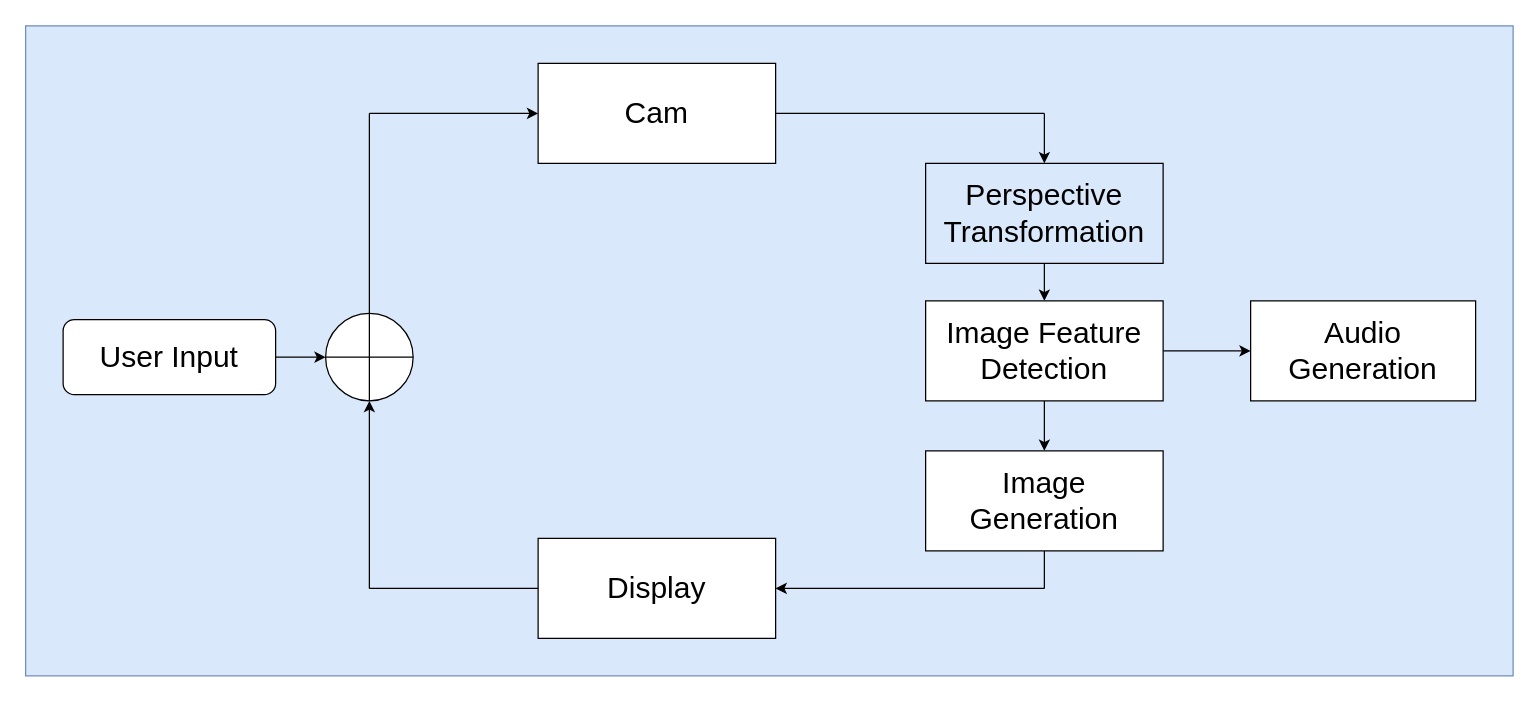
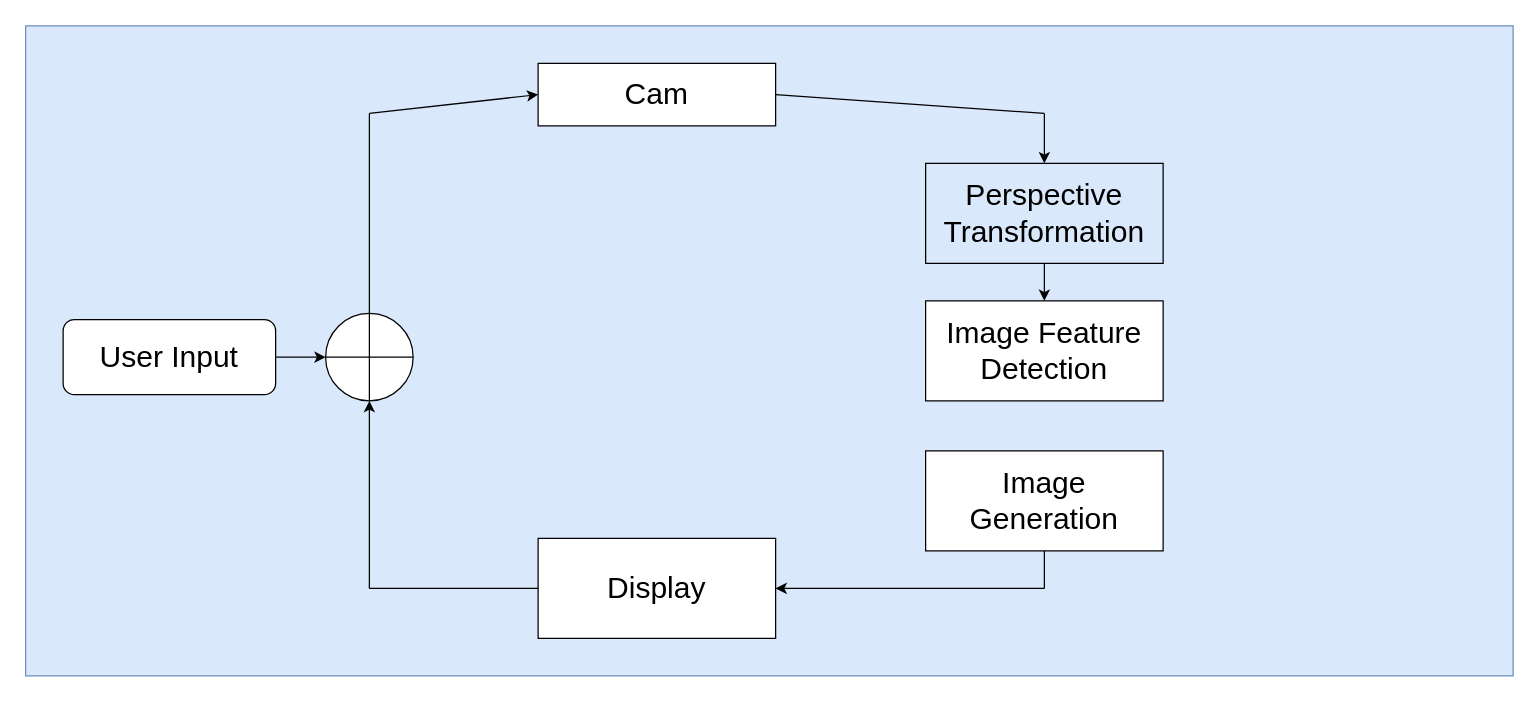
- <mxCell id="3" value="&lt;font style=&quot;font-size: 24px&quot;&gt;Cam&lt;/font&gt;" style="rounded=0;whiteSpace=wrap;html=1;" parent="1" vertex="1"><mxGeometry x="430" y="50" width="190" height="80" as="geometry" /></mxCell>
+ <mxCell id="3" value="&lt;font style=&quot;font-size: 24px&quot;&gt;Cam&lt;/font&gt;" style="rounded=0;whiteSpace=wrap;html=1;" parent="1" vertex="1"><mxGeometry x="430" y="50" width="190" height="50" as="geometry" /></mxCell>
- <mxCell id="20" value="" style="endArrow=classic;html=1;exitX=1;exitY=0.5;exitDx=0;exitDy=0;entryX=0;entryY=0.5;entryDx=0;entryDy=0;" parent="1" source="21" target="19" edge="1"><mxGeometry width="50" height="50" relative="1" as="geometry"><mxPoint x="950" y="340" as="sourcePoint" /><mxPoint x="1000" y="290" as="targetPoint" /></mxGeometry></mxCell>
- <mxCell id="19" value="&lt;font style=&quot;font-size: 24px&quot;&gt;Audio Generation&lt;/font&gt;" style="rounded=0;whiteSpace=wrap;html=1;" parent="1" vertex="1"><mxGeometry x="1000" y="240" width="180" height="80" as="geometry" /></mxCell>
- <mxCell id="10" value="" style="endArrow=classic;html=1;entryX=0.5;entryY=0;entryDx=0;entryDy=0;exitX=0.5;exitY=1;exitDx=0;exitDy=0;" parent="1" source="21" target="4" edge="1"><mxGeometry width="50" height="50" relative="1" as="geometry"><mxPoint x="835" y="241" as="sourcePoint" /><mxPoint x="830" y="330" as="targetPoint" /></mxGeometry></mxCell>
